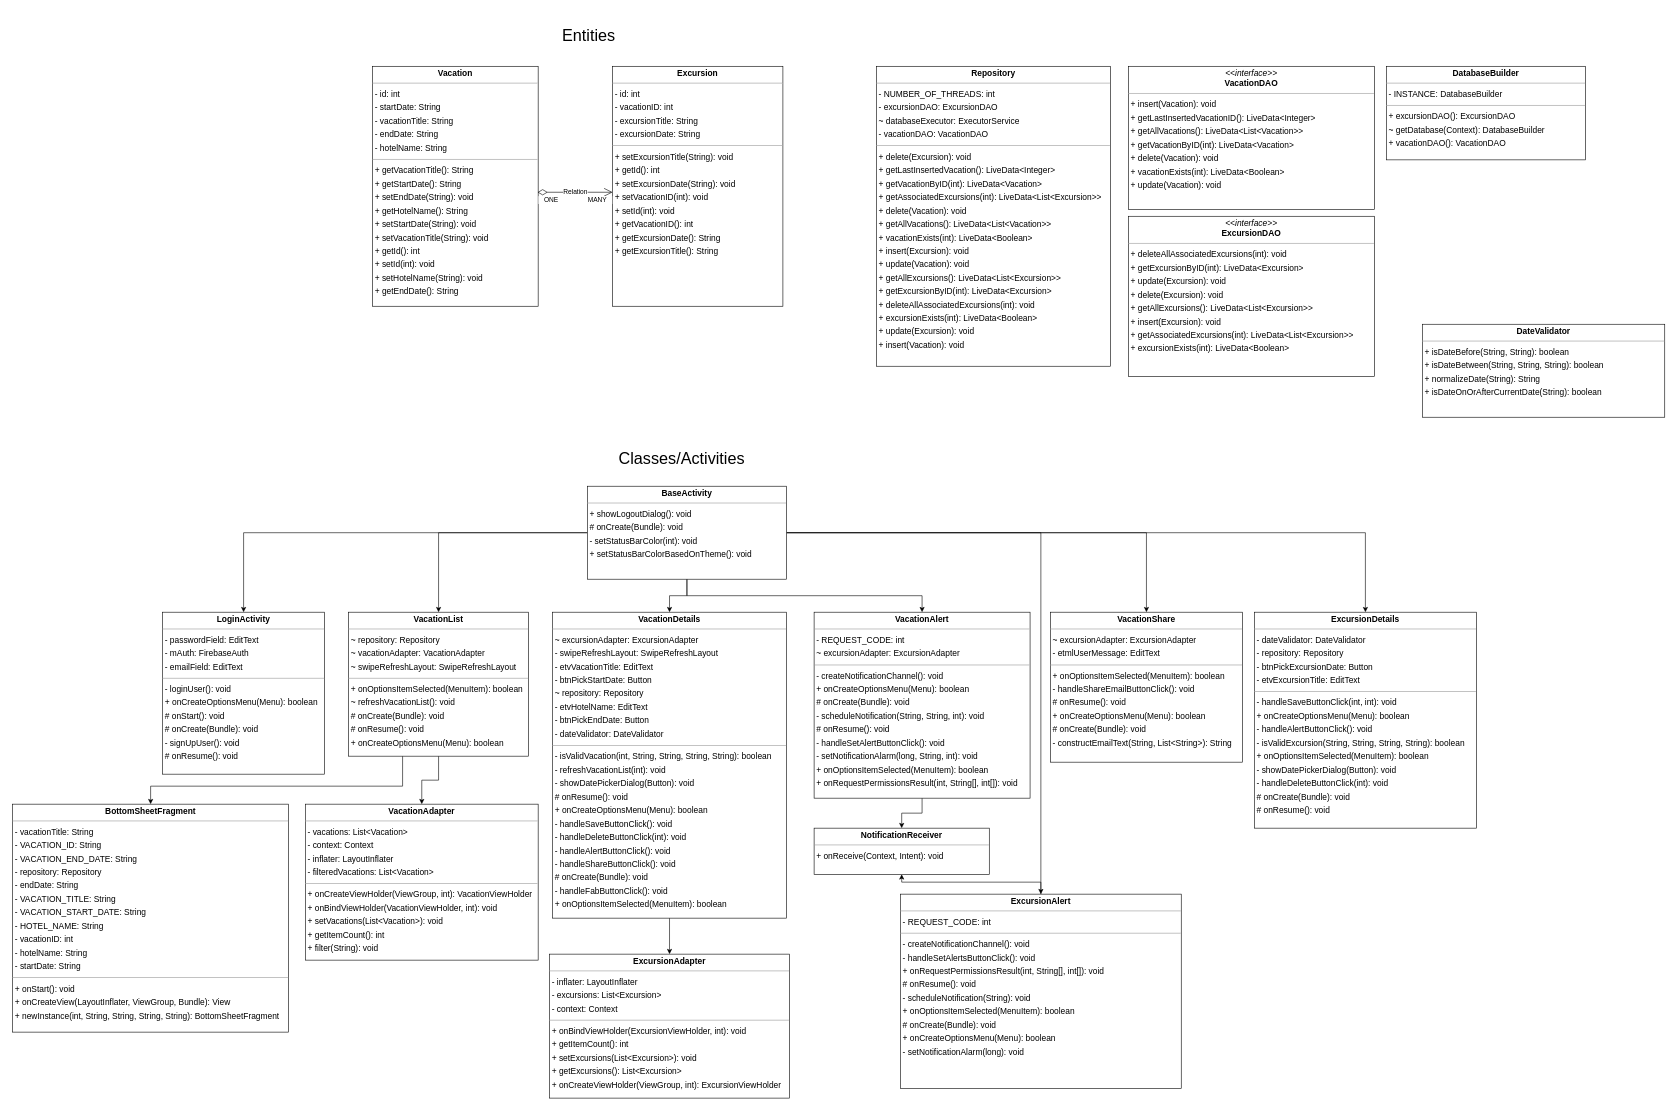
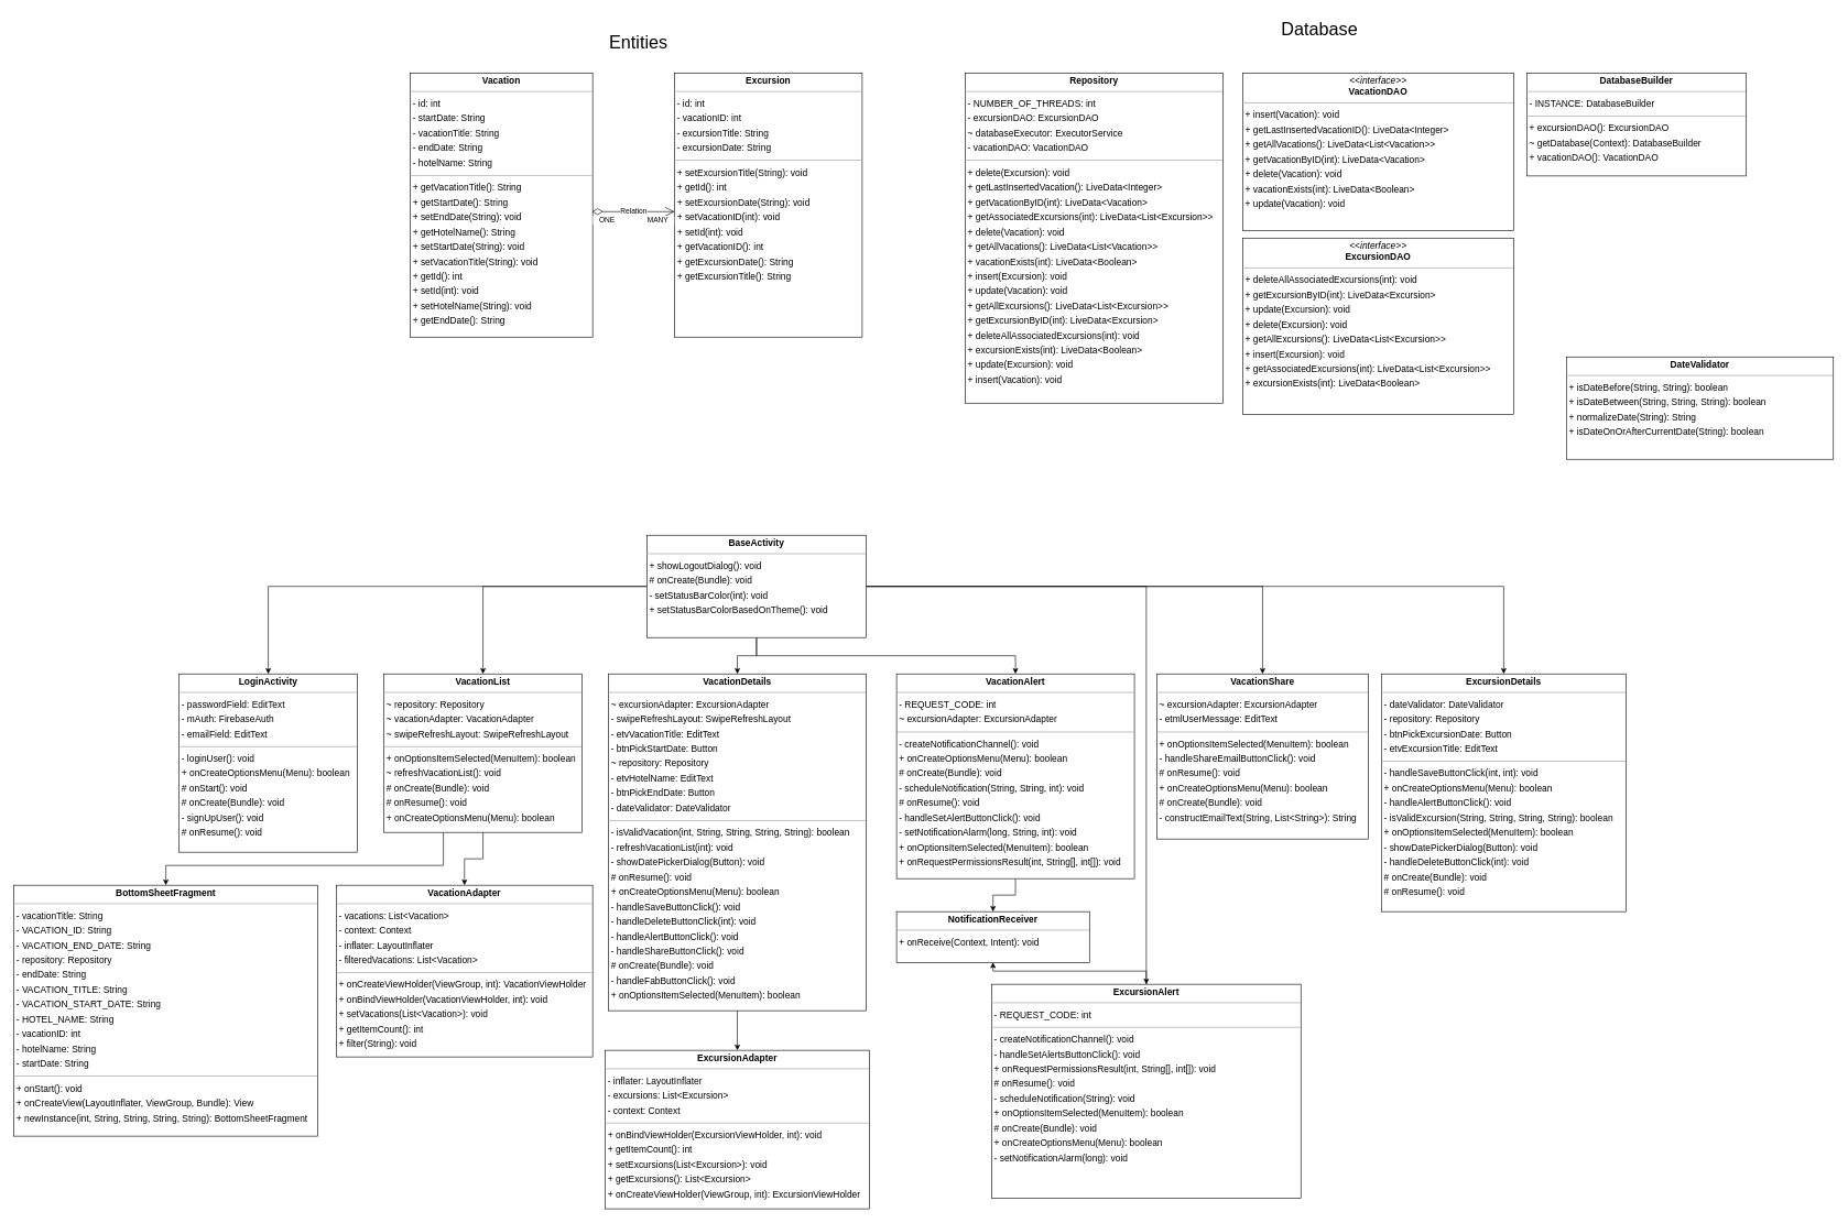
+ <mxCell id="35" value="&lt;font style=&quot;font-size: 27px;&quot;&gt;Database&lt;/font&gt;" style="text;html=1;align=center;verticalAlign=middle;resizable=0;points=[];autosize=1;strokeColor=none;fillColor=none;" vertex="1" parent="1"><mxGeometry x="1926" y="20" width="140" height="50" as="geometry" /></mxCell>
- <mxCell id="33" value="&lt;font style=&quot;font-size: 27px;&quot;&gt;Entities&lt;/font&gt;" style="text;html=1;align=center;verticalAlign=middle;resizable=0;points=[];autosize=1;strokeColor=none;fillColor=none;" vertex="1" parent="1"><mxGeometry x="925" y="35" width="110" height="50" as="geometry" /></mxCell>
+ <mxCell id="33" value="&lt;font style=&quot;font-size: 27px;&quot;&gt;Entities&lt;/font&gt;" style="text;html=1;align=center;verticalAlign=middle;resizable=0;points=[];autosize=1;strokeColor=none;fillColor=none;" vertex="1" parent="1"><mxGeometry x="910" y="40" width="110" height="50" as="geometry" /></mxCell>
- <mxCell id="34" value="&lt;font style=&quot;font-size: 27px;&quot;&gt;Classes/Activities&lt;/font&gt;" style="text;html=1;align=center;verticalAlign=middle;resizable=0;points=[];autosize=1;strokeColor=none;fillColor=none;" vertex="1" parent="1"><mxGeometry x="1020" y="740" width="230" height="50" as="geometry" /></mxCell>
